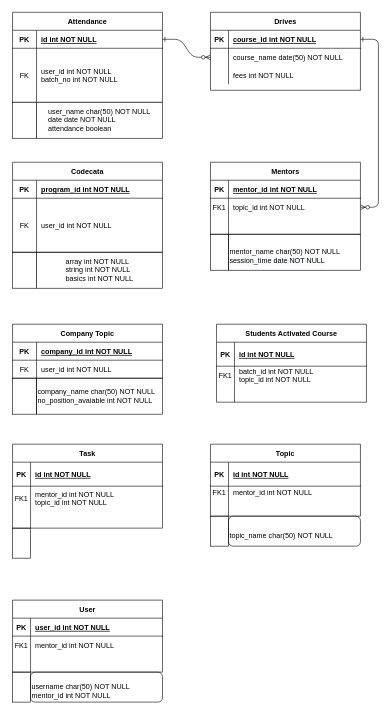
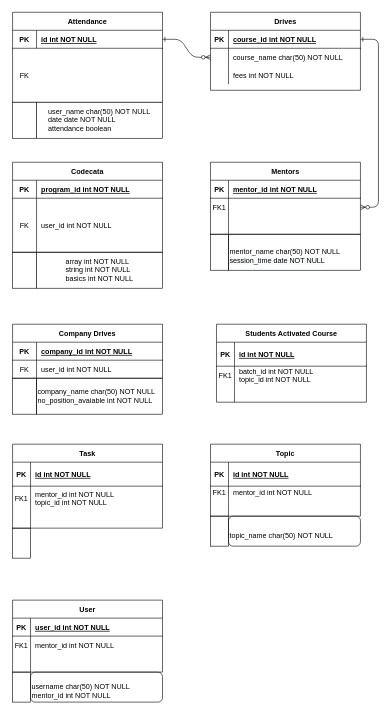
- <mxCell id="10" value="course_name date(50) NOT NULL" style="shape=partialRectangle;overflow=hidden;connectable=0;fillColor=none;top=0;left=0;bottom=0;right=0;align=left;spacingLeft=6;" parent="8" vertex="1"><mxGeometry x="30" width="220" height="30" as="geometry" /></mxCell>
+ <mxCell id="10" value="course_name char(50) NOT NULL" style="shape=partialRectangle;overflow=hidden;connectable=0;fillColor=none;top=0;left=0;bottom=0;right=0;align=left;spacingLeft=6;" parent="8" vertex="1"><mxGeometry x="30" width="220" height="30" as="geometry" /></mxCell>
- <mxCell id="30" value="user_id int NOT NULL&#10;batch_no int NOT NULL" style="shape=partialRectangle;overflow=hidden;connectable=0;fillColor=none;top=0;left=0;bottom=0;right=0;align=left;spacingLeft=6;" parent="28" vertex="1"><mxGeometry x="40" width="210" height="90" as="geometry"><mxRectangle width="210" height="90" as="alternateBounds" /></mxGeometry></mxCell>
- <mxCell id="20" value="topic_id int NOT NULL" style="shape=partialRectangle;overflow=hidden;connectable=0;fillColor=none;top=0;left=0;bottom=0;right=0;align=left;spacingLeft=6;" parent="18" vertex="1"><mxGeometry x="30" width="220" height="30" as="geometry"><mxRectangle width="220" height="30" as="alternateBounds" /></mxGeometry></mxCell>
- <mxCell id="42" value="Company Topic" style="shape=table;startSize=30;container=1;collapsible=1;childLayout=tableLayout;fixedRows=1;rowLines=0;fontStyle=1;align=center;resizeLast=1;" vertex="1" parent="1"><mxGeometry x="20" y="540" width="250" height="90" as="geometry" /></mxCell>
+ <mxCell id="42" value="Company Drives" style="shape=table;startSize=30;container=1;collapsible=1;childLayout=tableLayout;fixedRows=1;rowLines=0;fontStyle=1;align=center;resizeLast=1;" vertex="1" parent="1"><mxGeometry x="20" y="540" width="250" height="90" as="geometry" /></mxCell>
